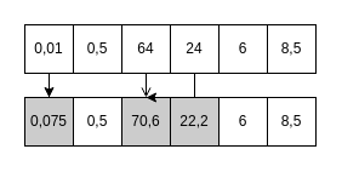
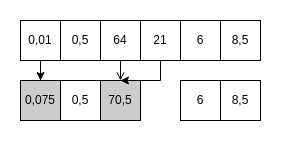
- <mxCell id="14" value="24" style="rounded=0;whiteSpace=wrap;html=1;" vertex="1" parent="1"><mxGeometry x="140" y="20" width="40" height="40" as="geometry" /></mxCell>
+ <mxCell id="14" value="21" style="rounded=0;whiteSpace=wrap;html=1;" vertex="1" parent="1"><mxGeometry x="140" y="20" width="40" height="40" as="geometry" /></mxCell>
- <mxCell id="4" value="70,6" style="rounded=0;whiteSpace=wrap;html=1;fillColor=#CCCCCC;" vertex="1" parent="1"><mxGeometry x="100" y="80" width="40" height="40" as="geometry" /></mxCell>
+ <mxCell id="4" value="70,5" style="rounded=0;whiteSpace=wrap;html=1;fillColor=#CCCCCC;" vertex="1" parent="1"><mxGeometry x="100" y="80" width="40" height="40" as="geometry" /></mxCell>
- <mxCell id="5" value="22,2" style="rounded=0;whiteSpace=wrap;html=1;fillColor=#CCCCCC;" vertex="1" parent="1"><mxGeometry x="140" y="80" width="40" height="40" as="geometry" /></mxCell>
